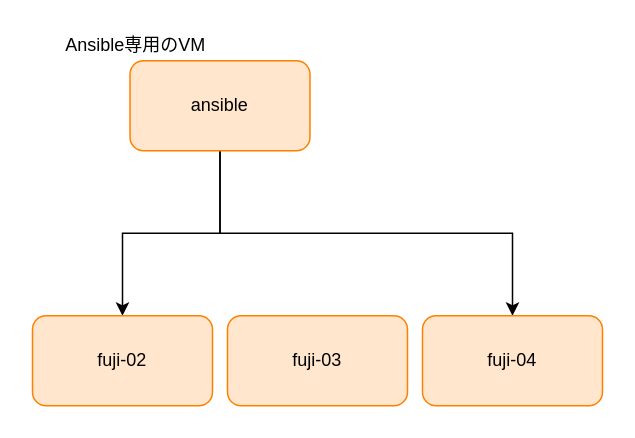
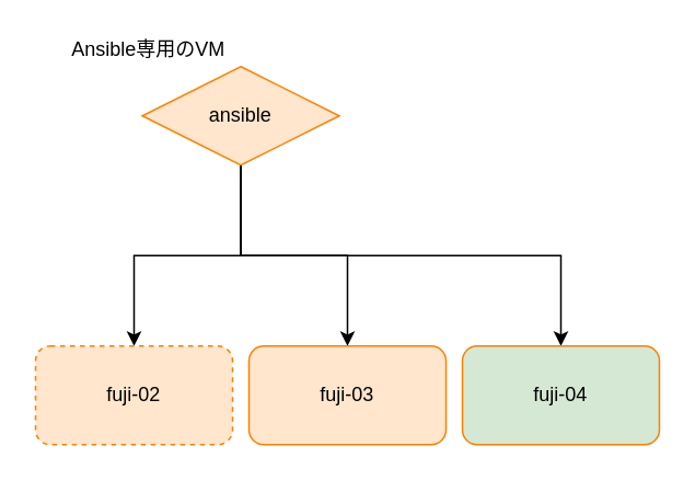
- <mxCell id="5" value="ansible" style="rounded=1;whiteSpace=wrap;html=1;fillColor=#FFE6CC;strokeColor=#FF8000;" vertex="1" parent="1"><mxGeometry x="86" y="40" width="120" height="60" as="geometry" /></mxCell>
+ <mxCell id="5" value="ansible" style="rhombus;whiteSpace=wrap;html=1;fillColor=#FFE6CC;strokeColor=#FF8000;" vertex="1" parent="1"><mxGeometry x="86" y="40" width="120" height="60" as="geometry" /></mxCell>
+ <mxCell id="3" style="edgeStyle=orthogonalEdgeStyle;rounded=0;orthogonalLoop=1;jettySize=auto;html=1;entryX=0.5;entryY=0;entryDx=0;entryDy=0;" edge="1" parent="1" source="5" target="7"><mxGeometry relative="1" as="geometry" /></mxCell>
- <mxCell id="6" value="fuji-02" style="rounded=1;whiteSpace=wrap;html=1;fillColor=#FFE6CC;strokeColor=#FF8000;" vertex="1" parent="1"><mxGeometry x="21" y="210" width="120" height="60" as="geometry" /></mxCell>
+ <mxCell id="6" value="fuji-02" style="rounded=1;whiteSpace=wrap;html=1;fillColor=#FFE6CC;strokeColor=#FF8000;dashed=1;" vertex="1" parent="1"><mxGeometry x="21" y="210" width="120" height="60" as="geometry" /></mxCell>
- <mxCell id="8" value="fuji-04" style="rounded=1;whiteSpace=wrap;html=1;fillColor=#FFE6CC;strokeColor=#FF8000;" vertex="1" parent="1"><mxGeometry x="281" y="210" width="120" height="60" as="geometry" /></mxCell>
+ <mxCell id="8" value="fuji-04" style="rounded=1;whiteSpace=wrap;html=1;fillColor=#d5e8d4;strokeColor=#FF8000;" vertex="1" parent="1"><mxGeometry x="281" y="210" width="120" height="60" as="geometry" /></mxCell>
